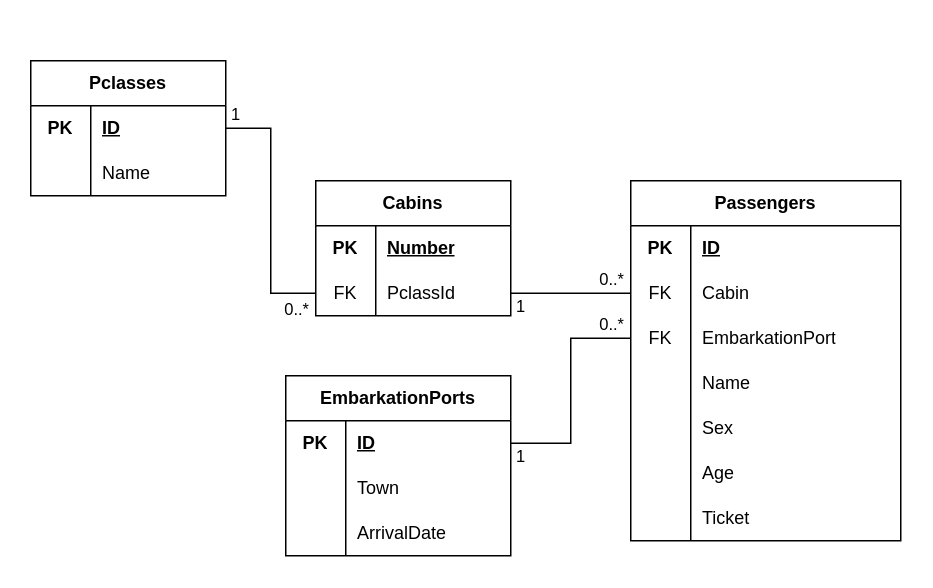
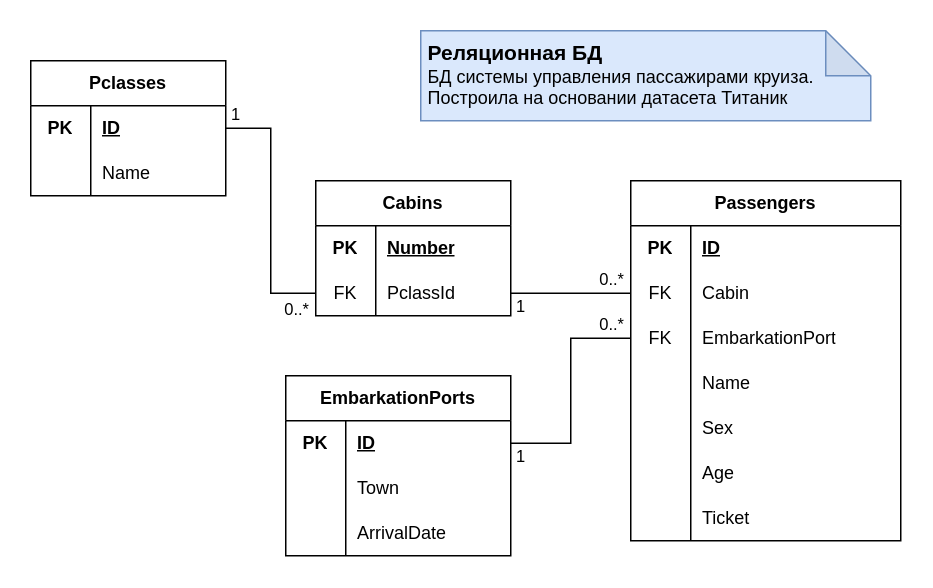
+ <mxCell id="57" value="&lt;b&gt;&lt;font style=&quot;font-size: 14px;&quot;&gt;Реляционная БД&lt;/font&gt;&lt;/b&gt;&lt;br&gt;БД системы управления пассажирами круиза.&lt;br&gt;Построила на основании датасета Титаник&amp;nbsp;" style="shape=note;whiteSpace=wrap;html=1;backgroundOutline=1;darkOpacity=0.05;align=left;verticalAlign=top;fillColor=#dae8fc;strokeColor=#6c8ebf;spacingLeft=3;" vertex="1" parent="1"><mxGeometry x="280" y="20" width="300" height="60" as="geometry" /></mxCell>
